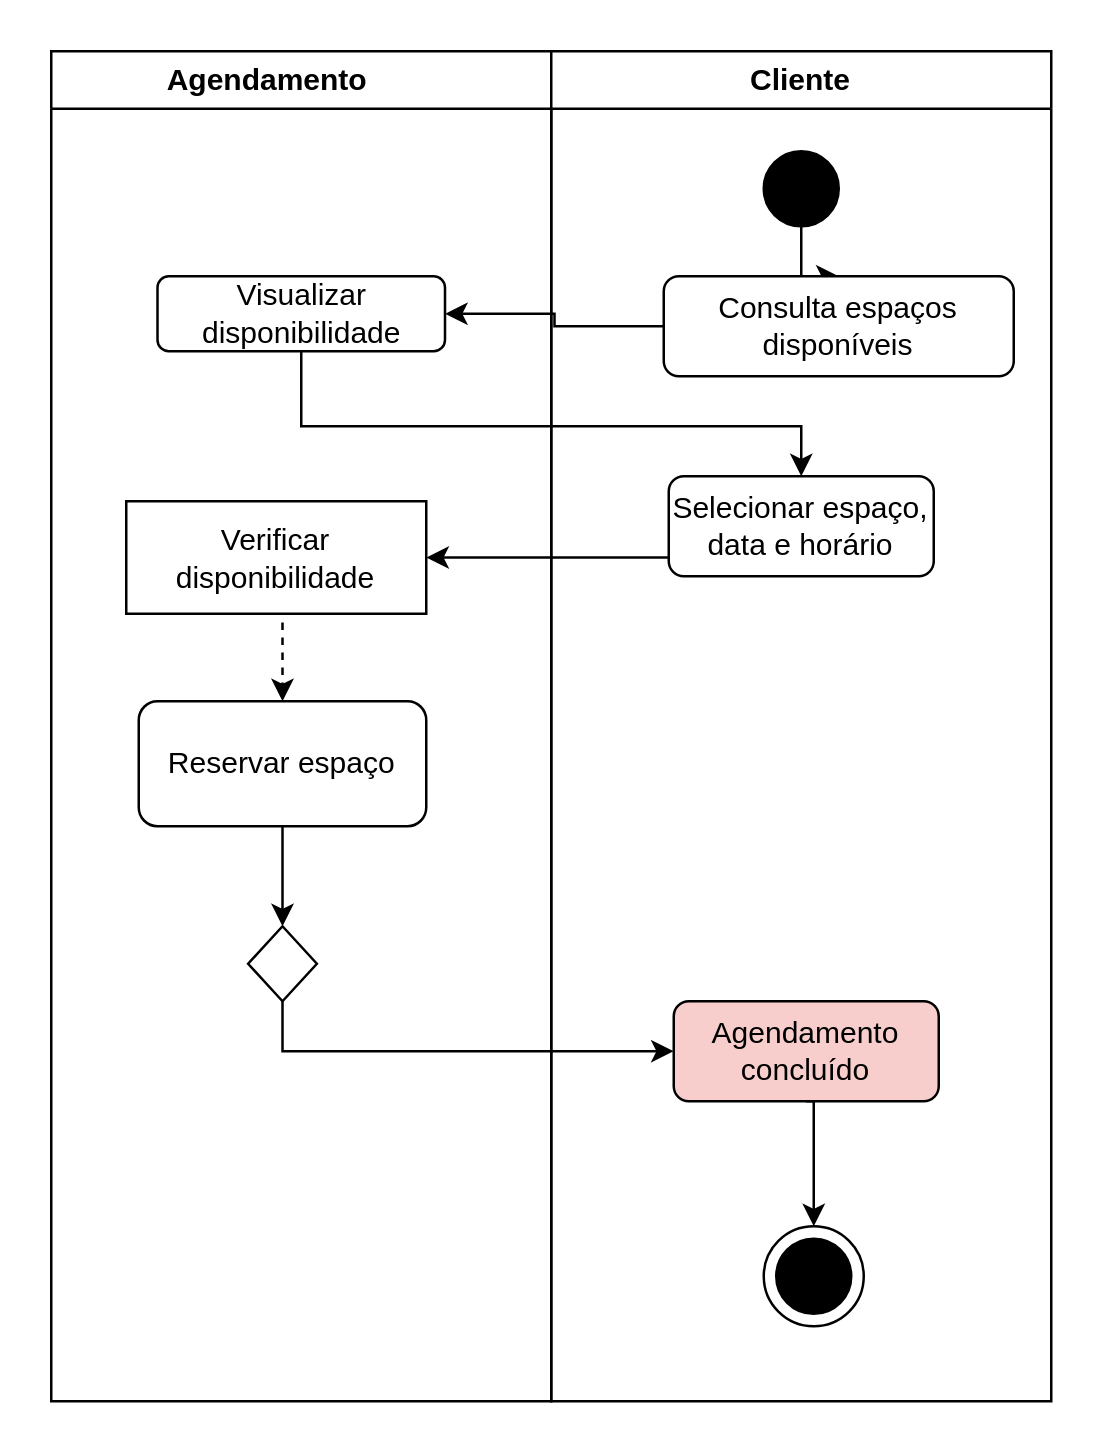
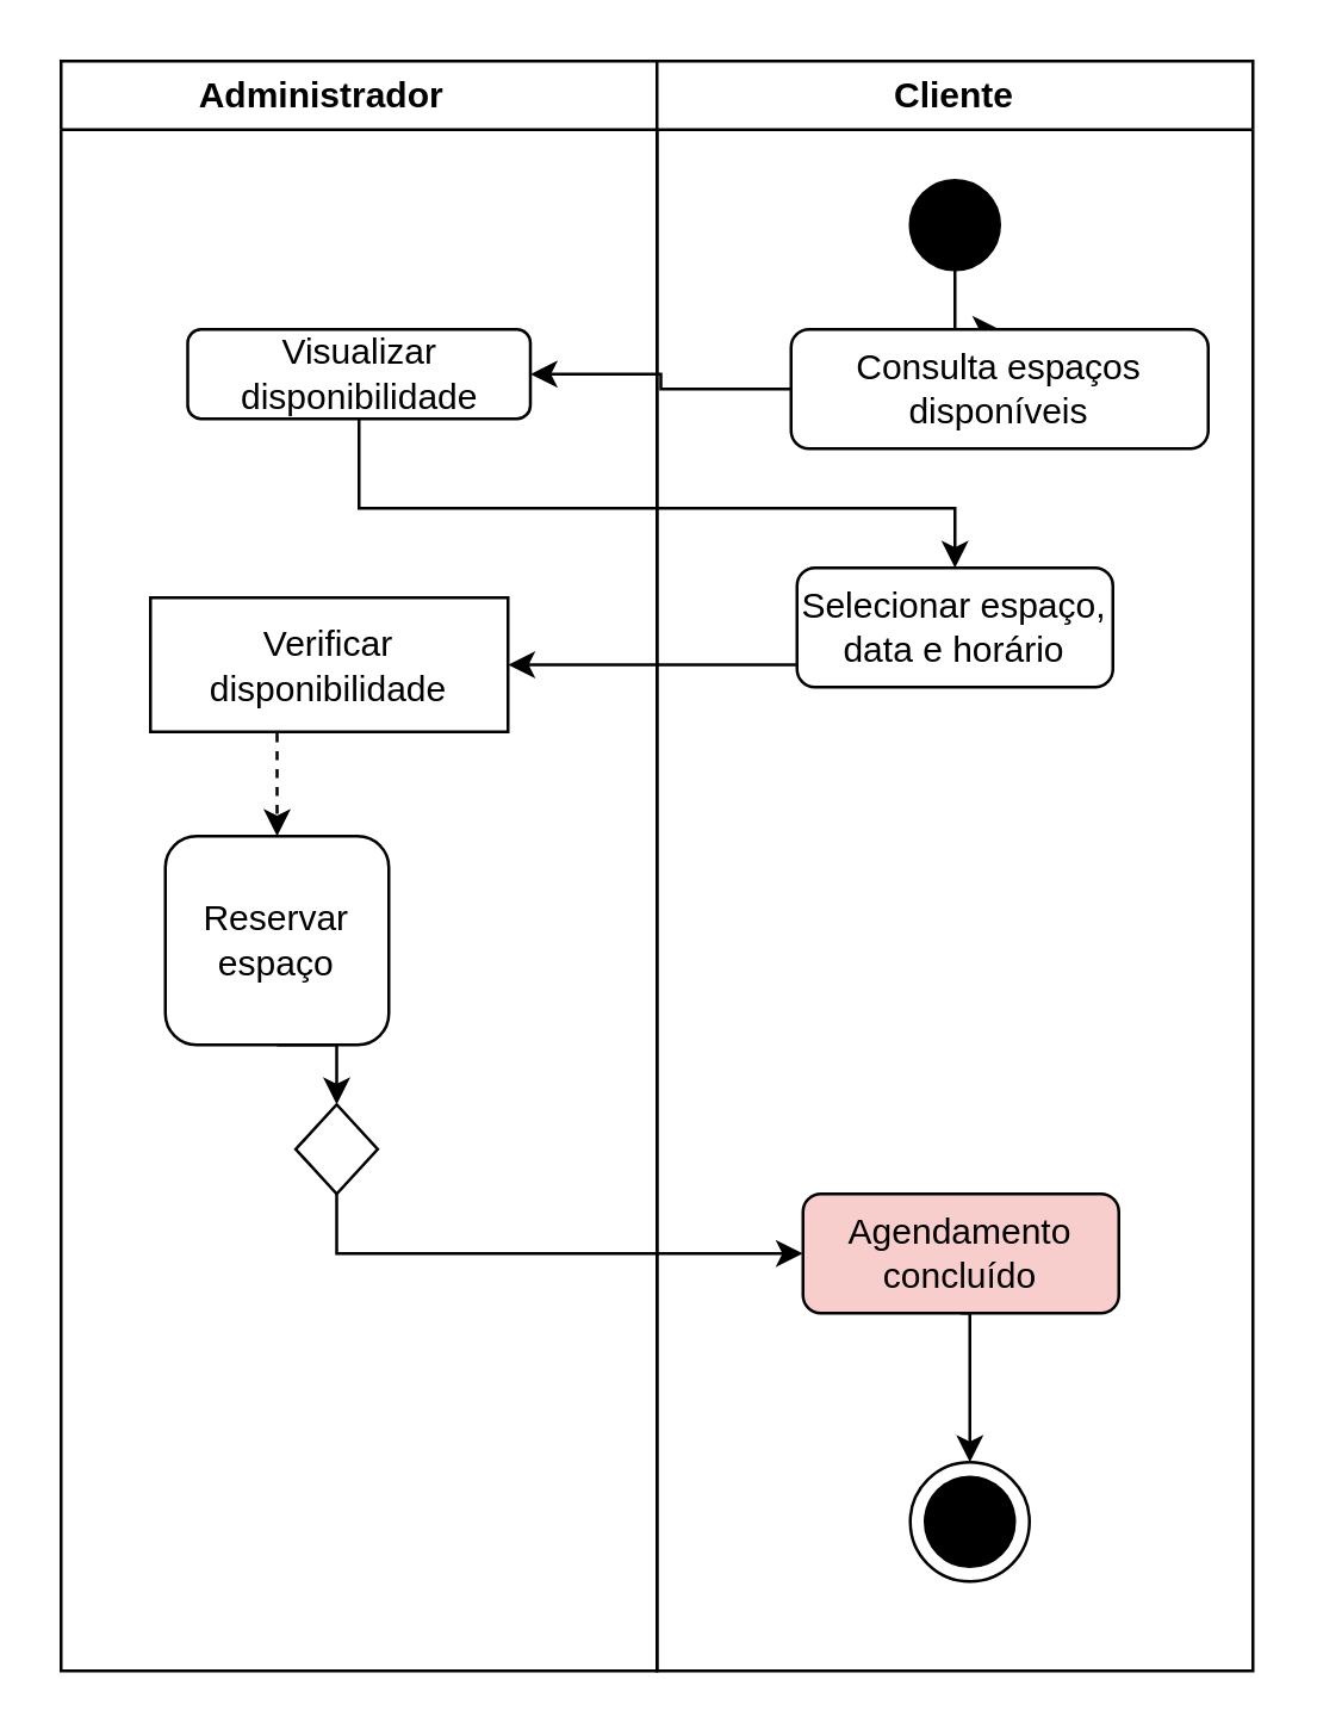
- <mxCell id="2" value="Agendamento&lt;span style=&quot;white-space: pre;&quot;&gt;&#09;&lt;/span&gt;" style="swimlane;whiteSpace=wrap;html=1;" vertex="1" parent="1"><mxGeometry x="20" y="20" width="200" height="540" as="geometry" /></mxCell>
+ <mxCell id="2" value="Administrador&lt;span style=&quot;white-space: pre;&quot;&gt;&#09;&lt;/span&gt;" style="swimlane;whiteSpace=wrap;html=1;" vertex="1" parent="1"><mxGeometry x="20" y="20" width="200" height="540" as="geometry" /></mxCell>
- <mxCell id="6" value="&lt;div&gt;Reservar espaço&lt;br&gt;&lt;/div&gt;" style="rounded=1;whiteSpace=wrap;html=1;" vertex="1" parent="2"><mxGeometry x="35" y="260" width="115" height="50" as="geometry" /></mxCell>
+ <mxCell id="6" value="&lt;div&gt;Reservar espaço&lt;br&gt;&lt;/div&gt;" style="rounded=1;whiteSpace=wrap;html=1;" vertex="1" parent="2"><mxGeometry x="35" y="260" width="75" height="70" as="geometry" /></mxCell>
